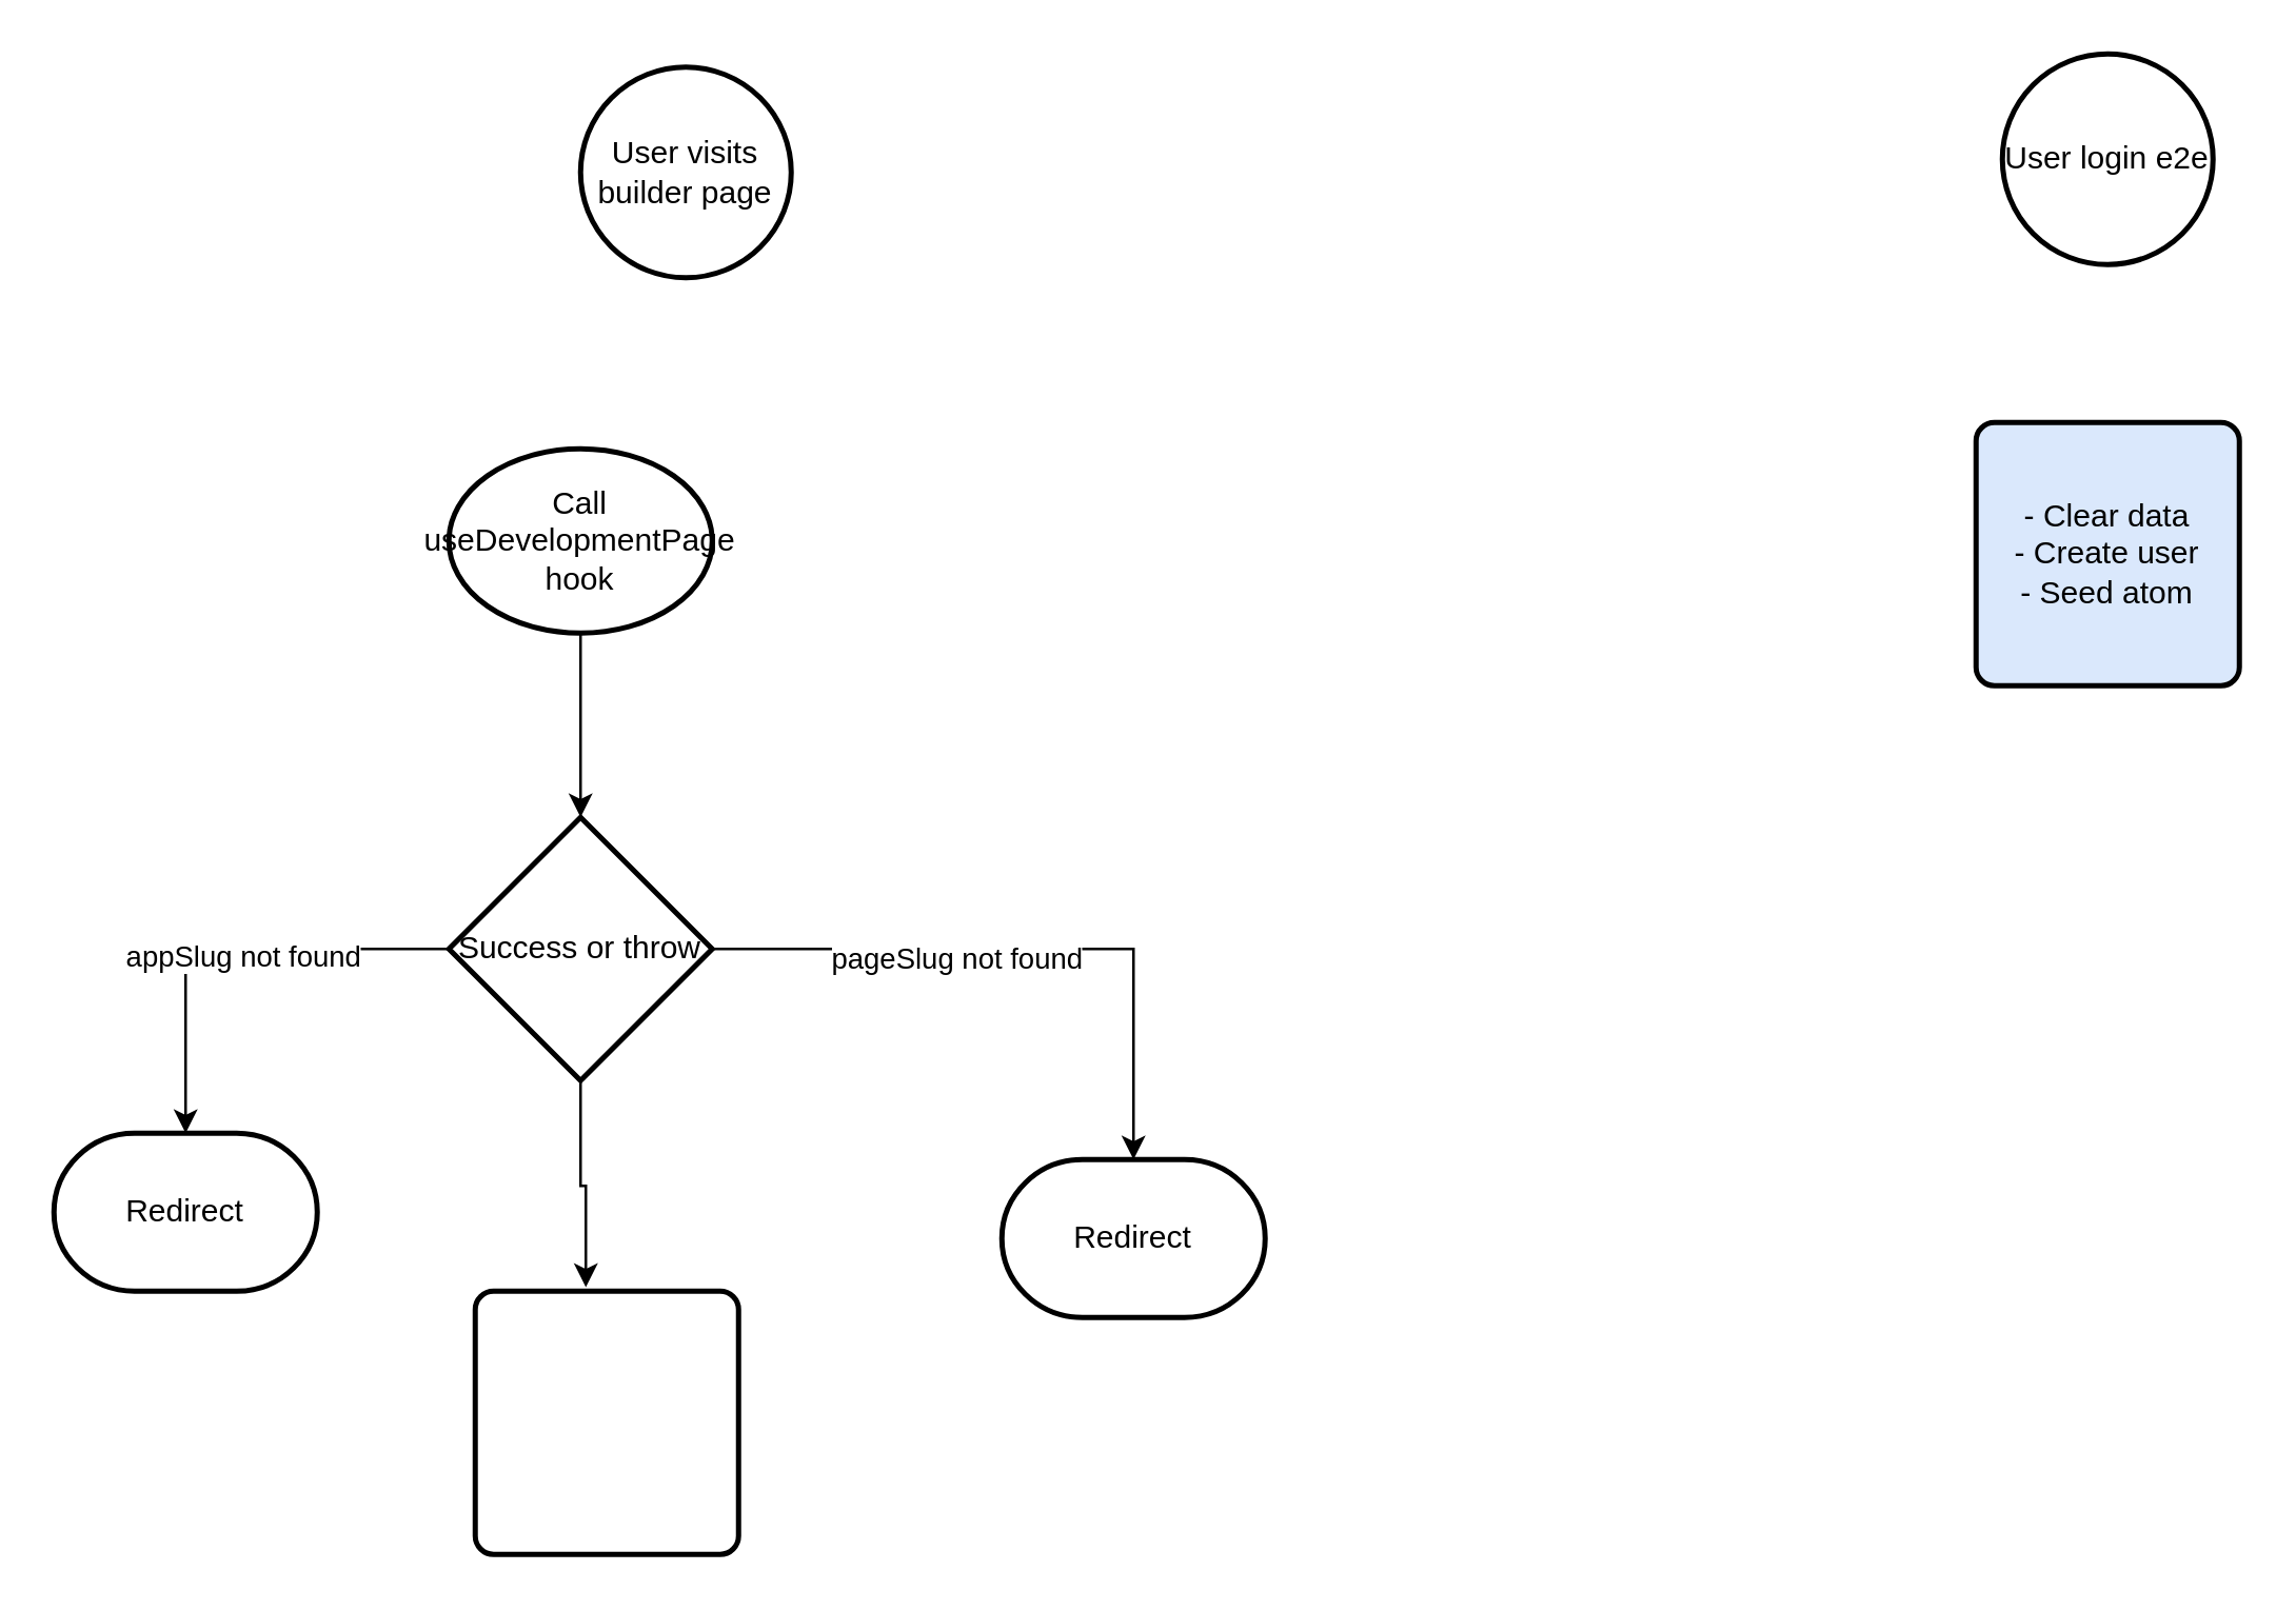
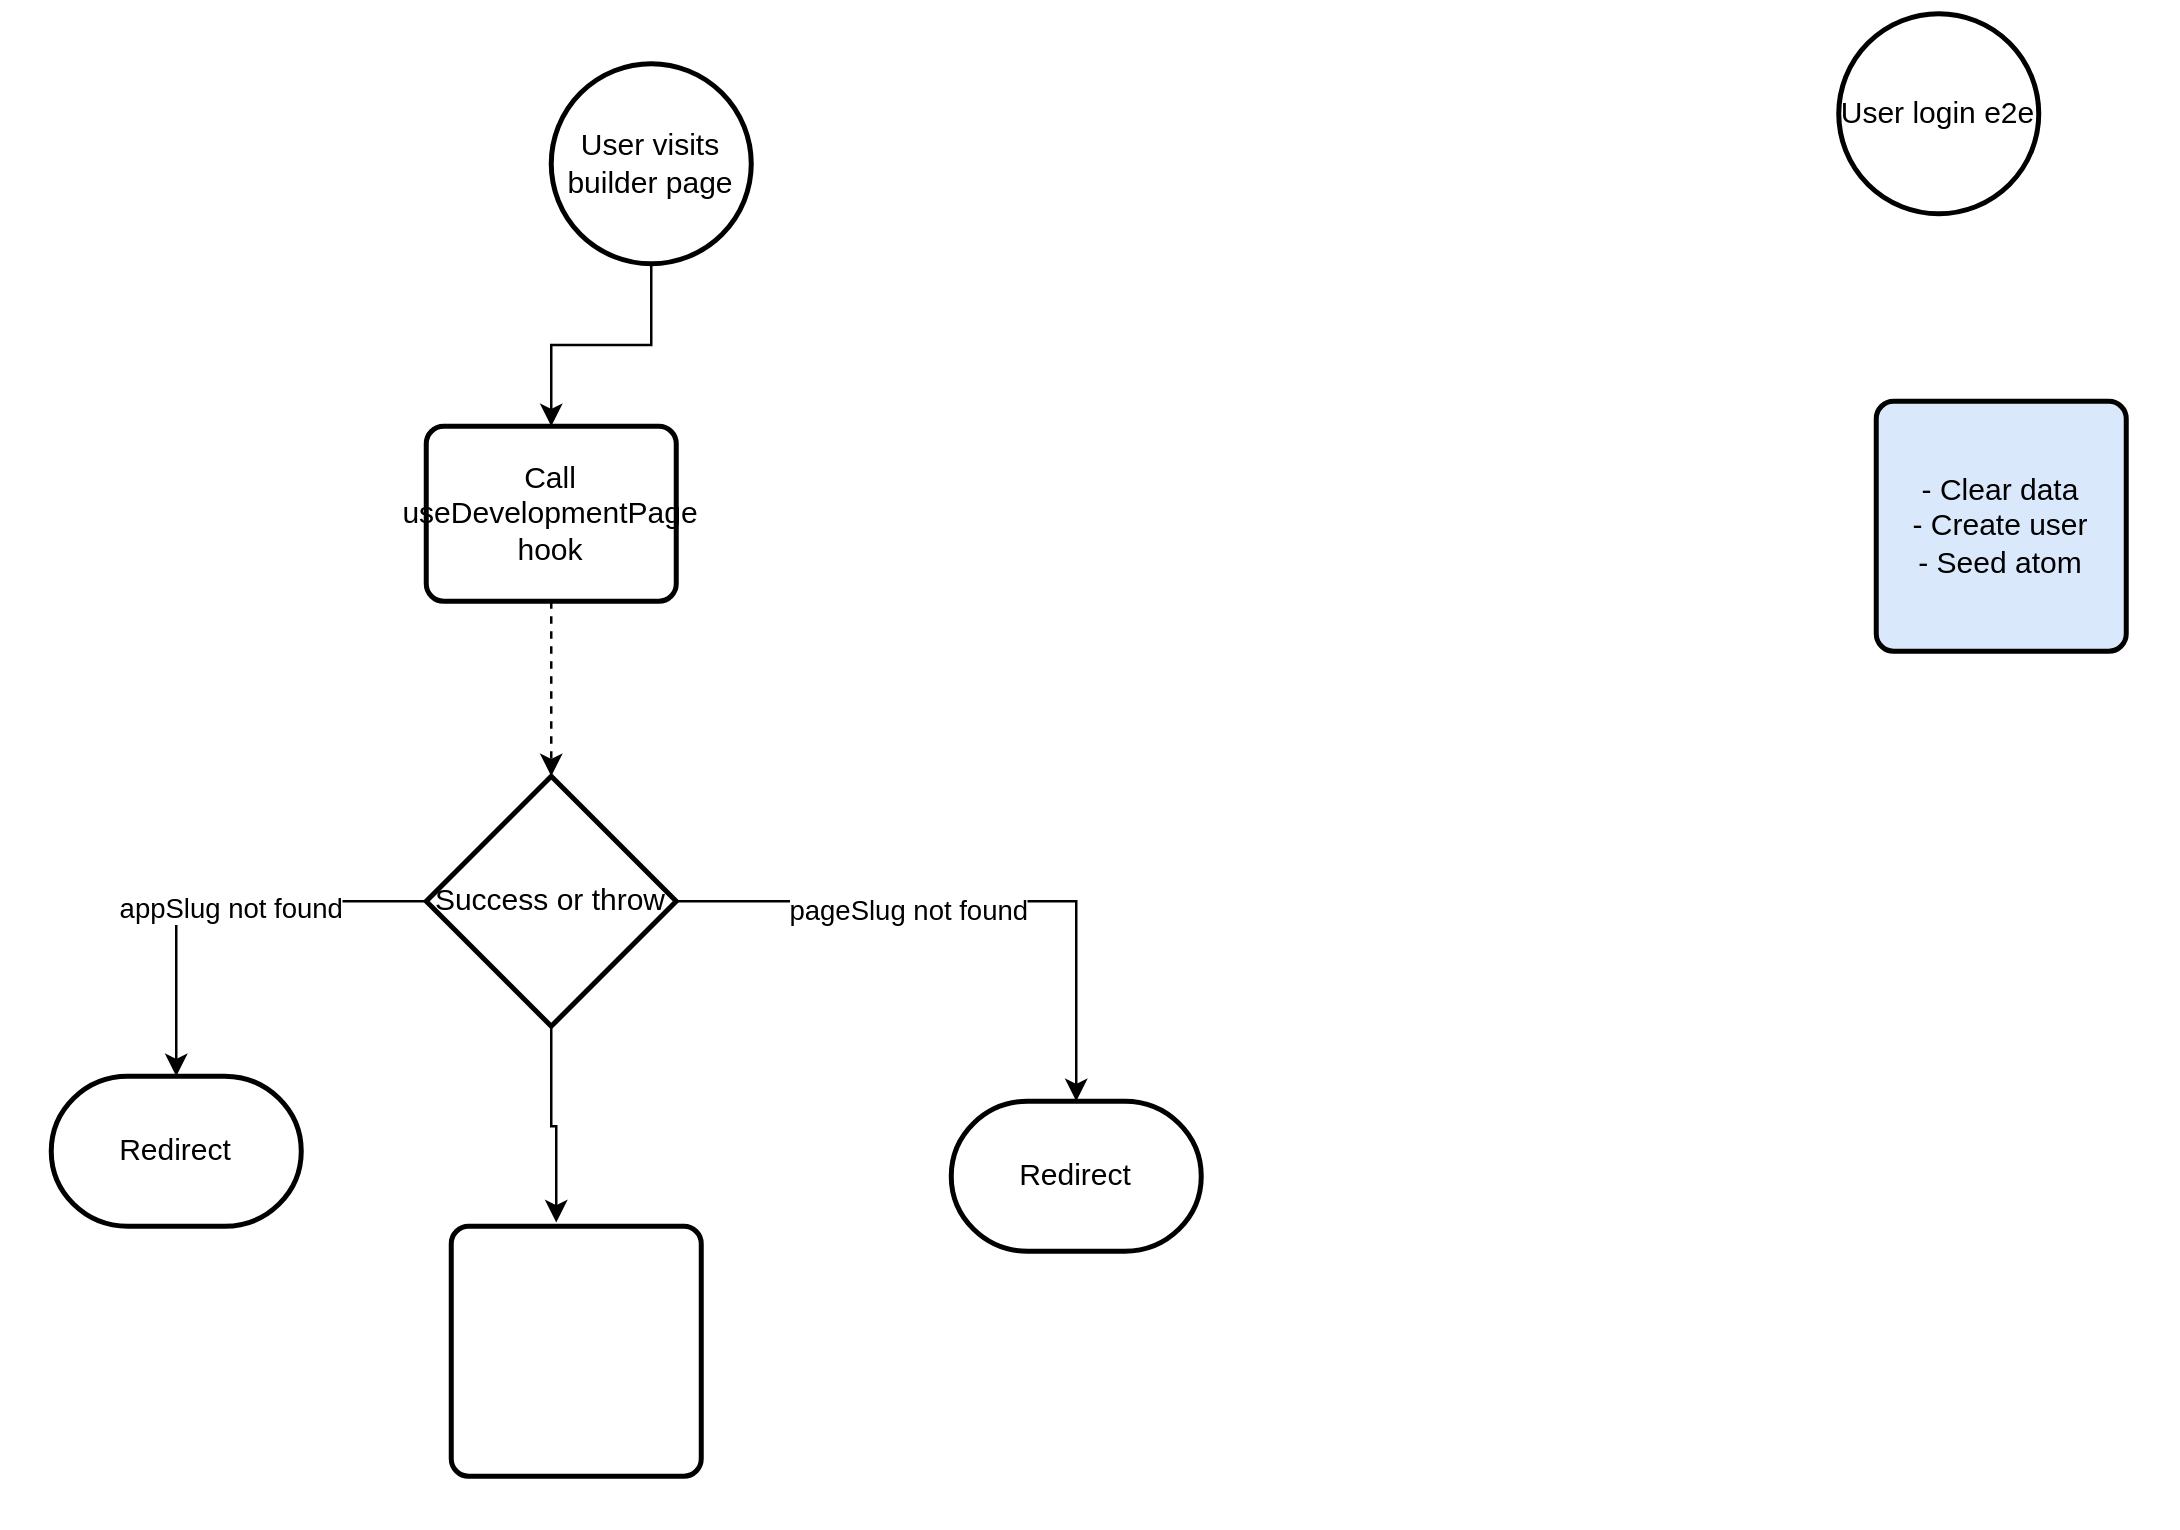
- <mxCell id="4" value="User login e2e" style="strokeWidth=2;html=1;shape=mxgraph.flowchart.start_2;whiteSpace=wrap;" parent="1" vertex="1"><mxGeometry x="760" y="20" width="80" height="80" as="geometry" /></mxCell>
+ <mxCell id="4" value="User login e2e" style="strokeWidth=2;html=1;shape=mxgraph.flowchart.start_2;whiteSpace=wrap;" parent="1" vertex="1"><mxGeometry x="735" y="5" width="80" height="80" as="geometry" /></mxCell>
+ <mxCell id="2" style="edgeStyle=orthogonalEdgeStyle;rounded=0;orthogonalLoop=1;jettySize=auto;html=1;" edge="1" parent="1" source="3" target="7"><mxGeometry relative="1" as="geometry" /></mxCell>
- <mxCell id="7" value="Call useDevelopmentPage hook" style="ellipse;whiteSpace=wrap;html=1;absoluteArcSize=1;arcSize=14;strokeWidth=2;" vertex="1" parent="1"><mxGeometry x="170" y="170" width="100" height="70" as="geometry" /></mxCell>
+ <mxCell id="7" value="Call useDevelopmentPage hook" style="rounded=1;whiteSpace=wrap;html=1;absoluteArcSize=1;arcSize=14;strokeWidth=2;" vertex="1" parent="1"><mxGeometry x="170" y="170" width="100" height="70" as="geometry" /></mxCell>
- <mxCell id="6" style="edgeStyle=orthogonalEdgeStyle;rounded=0;orthogonalLoop=1;jettySize=auto;html=1;entryX=0.5;entryY=0;entryDx=0;entryDy=0;entryPerimeter=0;" edge="1" parent="1" source="7" target="13"><mxGeometry relative="1" as="geometry" /></mxCell>
+ <mxCell id="6" style="edgeStyle=orthogonalEdgeStyle;rounded=0;orthogonalLoop=1;jettySize=auto;html=1;entryX=0.5;entryY=0;entryDx=0;entryDy=0;entryPerimeter=0;dashed=1;" edge="1" parent="1" source="7" target="13"><mxGeometry relative="1" as="geometry" /></mxCell>
